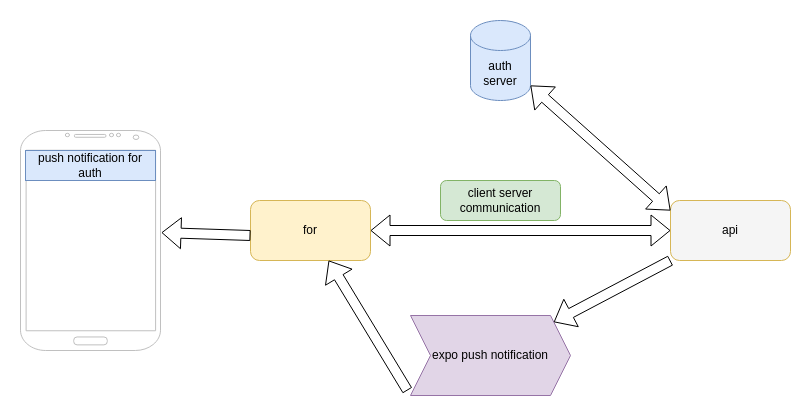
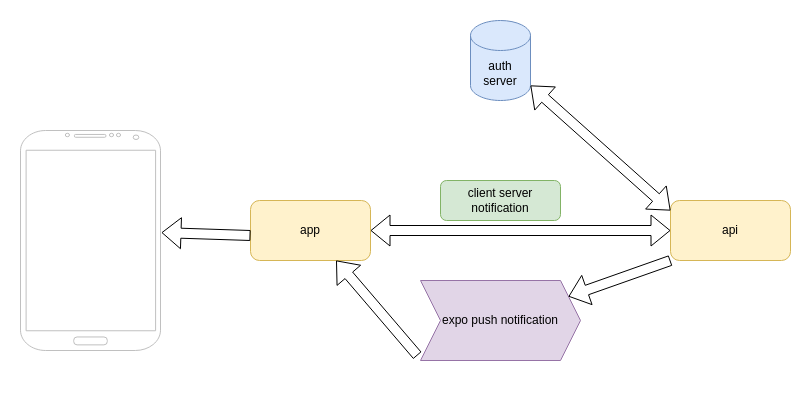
- <mxCell id="12" value="push notification for auth" style="rounded=0;whiteSpace=wrap;html=1;fillColor=#dae8fc;strokeColor=#6c8ebf;" vertex="1" parent="1"><mxGeometry x="25" y="150" width="130" height="30" as="geometry" /></mxCell>
- <mxCell id="13" value="client server communication" style="rounded=1;whiteSpace=wrap;html=1;fillColor=#d5e8d4;strokeColor=#82b366;" vertex="1" parent="1"><mxGeometry x="440" y="180" width="120" height="40" as="geometry" /></mxCell>
+ <mxCell id="13" value="client server notification" style="rounded=1;whiteSpace=wrap;html=1;fillColor=#d5e8d4;strokeColor=#82b366;" vertex="1" parent="1"><mxGeometry x="440" y="180" width="120" height="40" as="geometry" /></mxCell>
- <mxCell id="4" value="for" style="rounded=1;whiteSpace=wrap;html=1;fillColor=#fff2cc;strokeColor=#d6b656;" vertex="1" parent="1"><mxGeometry x="250" y="200" width="120" height="60" as="geometry" /></mxCell>
+ <mxCell id="4" value="app" style="rounded=1;whiteSpace=wrap;html=1;fillColor=#fff2cc;strokeColor=#d6b656;" vertex="1" parent="1"><mxGeometry x="250" y="200" width="120" height="60" as="geometry" /></mxCell>
- <mxCell id="2" value="api" style="rounded=1;whiteSpace=wrap;html=1;fillColor=#f5f5f5;strokeColor=#d6b656;" vertex="1" parent="1"><mxGeometry x="670" y="200" width="120" height="60" as="geometry" /></mxCell>
+ <mxCell id="2" value="api" style="rounded=1;whiteSpace=wrap;html=1;fillColor=#fff2cc;strokeColor=#d6b656;" vertex="1" parent="1"><mxGeometry x="670" y="200" width="120" height="60" as="geometry" /></mxCell>
- <mxCell id="3" value="expo push notification" style="shape=step;perimeter=stepPerimeter;whiteSpace=wrap;html=1;fixedSize=1;fillColor=#e1d5e7;strokeColor=#9673a6;" vertex="1" parent="1"><mxGeometry x="410" y="315" width="160" height="80" as="geometry" /></mxCell>
+ <mxCell id="3" value="expo push notification" style="shape=step;perimeter=stepPerimeter;whiteSpace=wrap;html=1;fixedSize=1;fillColor=#e1d5e7;strokeColor=#9673a6;" vertex="1" parent="1"><mxGeometry x="420" y="280" width="160" height="80" as="geometry" /></mxCell>
